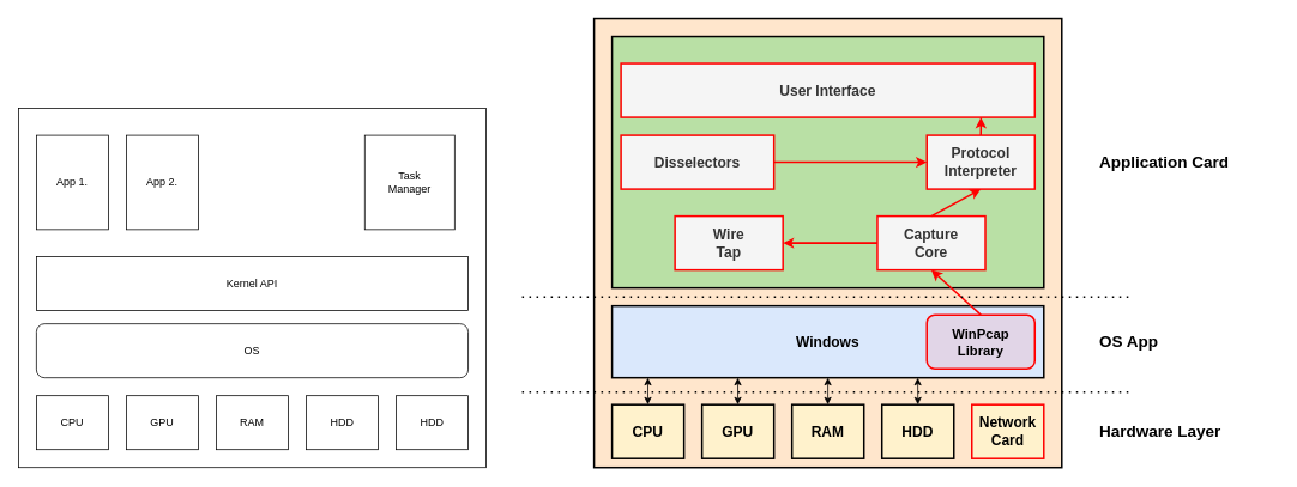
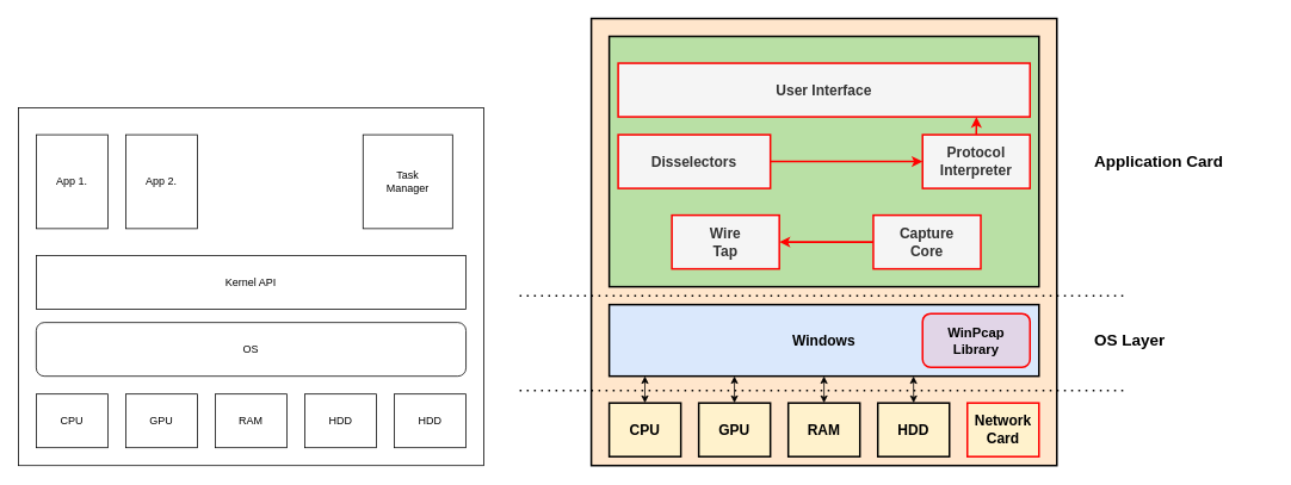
- <mxCell id="29" value="" style="endArrow=classic;html=1;rounded=0;exitX=0.5;exitY=0;exitDx=0;exitDy=0;entryX=0.5;entryY=1;entryDx=0;entryDy=0;strokeColor=#FF0000;strokeWidth=2;" edge="1" parent="1" source="22" target="27"><mxGeometry width="50" height="50" relative="1" as="geometry"><mxPoint x="970" y="270" as="sourcePoint" /><mxPoint x="1020" y="220" as="targetPoint" /></mxGeometry></mxCell>
- <mxCell id="23" value="" style="endArrow=classic;html=1;rounded=0;exitX=0.5;exitY=0;exitDx=0;exitDy=0;entryX=0.5;entryY=1;entryDx=0;entryDy=0;strokeColor=#FF0000;strokeWidth=2;" edge="1" parent="1" source="21" target="22"><mxGeometry width="50" height="50" relative="1" as="geometry"><mxPoint x="910" y="330" as="sourcePoint" /><mxPoint x="960" y="280" as="targetPoint" /></mxGeometry></mxCell>
- <mxCell id="35" value="&lt;font style=&quot;font-size: 18px;&quot;&gt;&lt;b style=&quot;&quot;&gt;OS App&lt;/b&gt;&lt;/font&gt;" style="text;html=1;align=left;verticalAlign=middle;whiteSpace=wrap;rounded=0;" vertex="1" parent="1"><mxGeometry x="1220" y="360" width="200" height="40" as="geometry" /></mxCell>
+ <mxCell id="35" value="&lt;font style=&quot;font-size: 18px;&quot;&gt;&lt;b style=&quot;&quot;&gt;OS Layer&lt;/b&gt;&lt;/font&gt;" style="text;html=1;align=left;verticalAlign=middle;whiteSpace=wrap;rounded=0;" vertex="1" parent="1"><mxGeometry x="1220" y="360" width="200" height="40" as="geometry" /></mxCell>
- <mxCell id="34" value="&lt;font style=&quot;font-size: 18px;&quot;&gt;&lt;b style=&quot;&quot;&gt;Hardware Layer&lt;/b&gt;&lt;/font&gt;" style="text;html=1;align=left;verticalAlign=middle;whiteSpace=wrap;rounded=0;" vertex="1" parent="1"><mxGeometry x="1220" y="460" width="200" height="40" as="geometry" /></mxCell>
